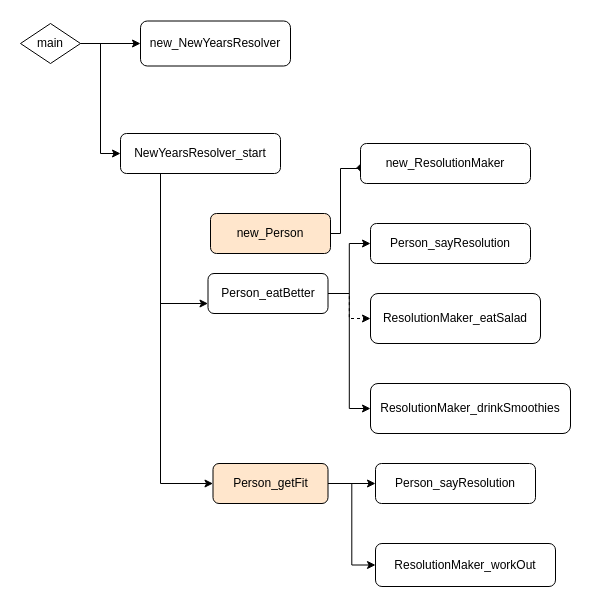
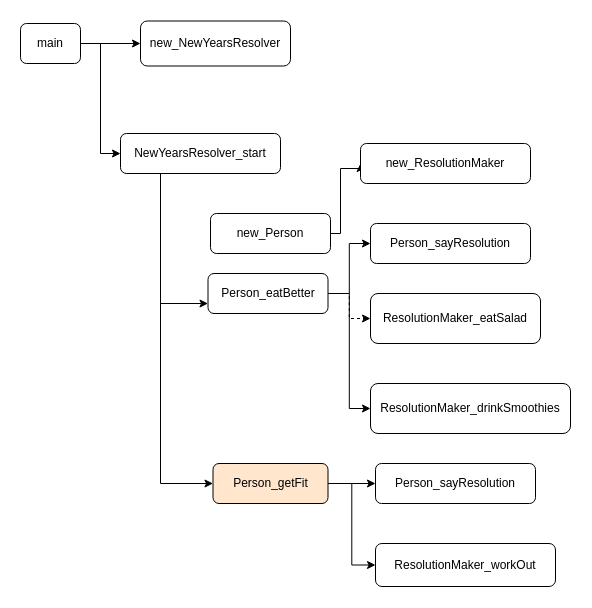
- <mxCell id="4" value="main" style="rhombus;whiteSpace=wrap;html=1;fontSize=12;glass=0;strokeWidth=1;shadow=0;" parent="1" vertex="1"><mxGeometry x="20" y="23" width="60" height="40" as="geometry" /></mxCell>
+ <mxCell id="4" value="main" style="rounded=1;whiteSpace=wrap;html=1;fontSize=12;glass=0;strokeWidth=1;shadow=0;" parent="1" vertex="1"><mxGeometry x="20" y="23" width="60" height="40" as="geometry" /></mxCell>
- <mxCell id="5" style="edgeStyle=orthogonalEdgeStyle;rounded=0;orthogonalLoop=1;jettySize=auto;html=1;entryX=0;entryY=0.5;entryDx=0;entryDy=0;endArrow=diamond;" edge="1" parent="1" source="6" target="15"><mxGeometry relative="1" as="geometry"><Array as="points"><mxPoint x="340" y="233" /><mxPoint x="340" y="168" /></Array></mxGeometry></mxCell>
+ <mxCell id="5" style="edgeStyle=orthogonalEdgeStyle;rounded=0;orthogonalLoop=1;jettySize=auto;html=1;entryX=0;entryY=0.5;entryDx=0;entryDy=0;" edge="1" parent="1" source="6" target="15"><mxGeometry relative="1" as="geometry"><Array as="points"><mxPoint x="340" y="233" /><mxPoint x="340" y="168" /></Array></mxGeometry></mxCell>
- <mxCell id="6" value="new_Person" style="rounded=1;whiteSpace=wrap;html=1;fontSize=12;glass=0;strokeWidth=1;shadow=0;fillColor=#ffe6cc;" parent="1" vertex="1"><mxGeometry x="210" y="213" width="120" height="40" as="geometry" /></mxCell>
+ <mxCell id="6" value="new_Person" style="rounded=1;whiteSpace=wrap;html=1;fontSize=12;glass=0;strokeWidth=1;shadow=0;" parent="1" vertex="1"><mxGeometry x="210" y="213" width="120" height="40" as="geometry" /></mxCell>
